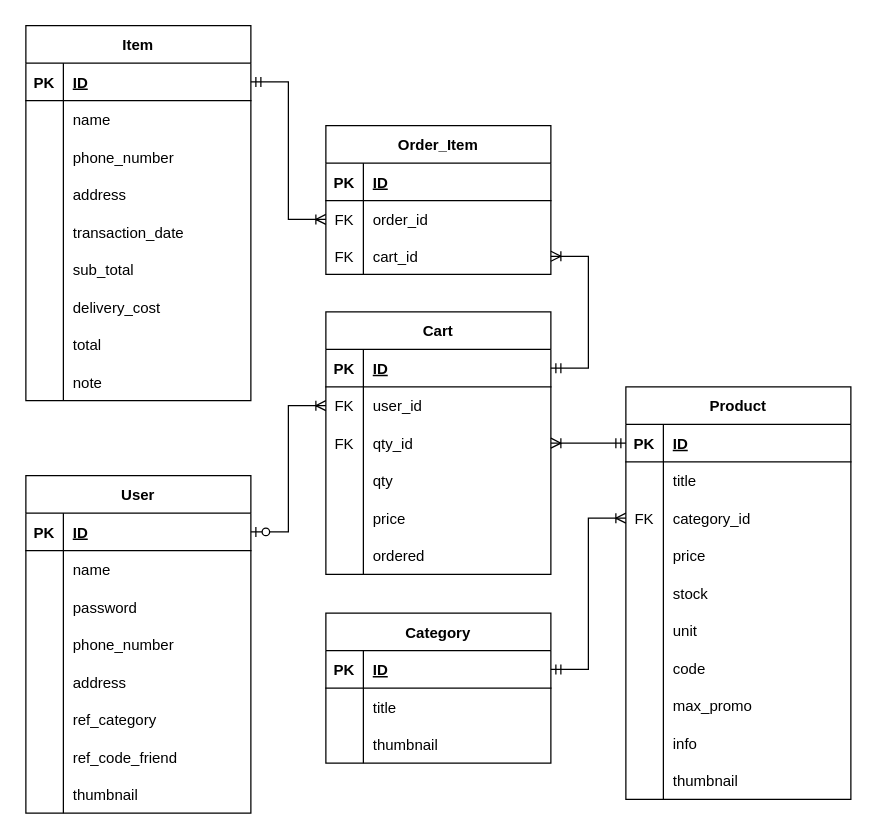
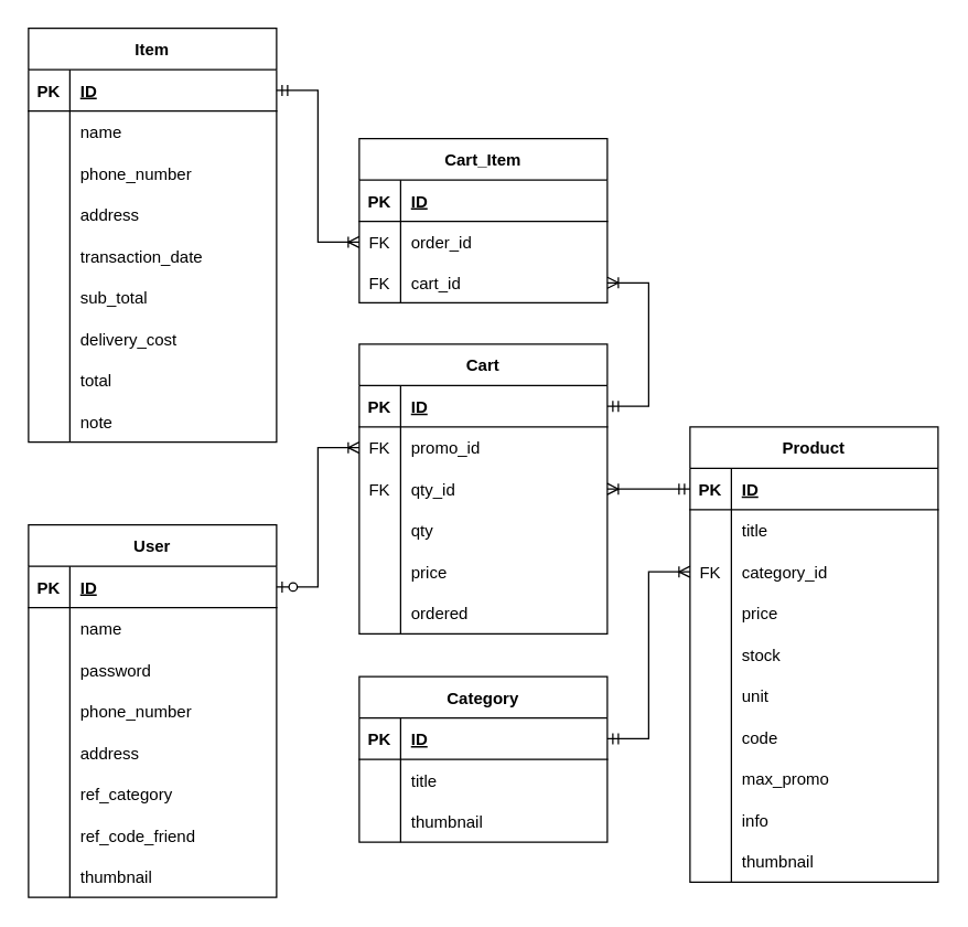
- <mxCell id="116" value="Order_Item" style="shape=table;startSize=30;container=1;collapsible=1;childLayout=tableLayout;fixedRows=1;rowLines=0;fontStyle=1;align=center;resizeLast=1;" parent="1" vertex="1"><mxGeometry x="260" y="100" width="180" height="119" as="geometry" /></mxCell>
+ <mxCell id="116" value="Cart_Item" style="shape=table;startSize=30;container=1;collapsible=1;childLayout=tableLayout;fixedRows=1;rowLines=0;fontStyle=1;align=center;resizeLast=1;" parent="1" vertex="1"><mxGeometry x="260" y="100" width="180" height="119" as="geometry" /></mxCell>
- <mxCell id="64" value="user_id" style="shape=partialRectangle;connectable=0;fillColor=none;top=0;left=0;bottom=0;right=0;align=left;spacingLeft=6;overflow=hidden;" parent="62" vertex="1"><mxGeometry x="30" width="150" height="30" as="geometry"><mxRectangle width="150" height="30" as="alternateBounds" /></mxGeometry></mxCell>
+ <mxCell id="64" value="promo_id" style="shape=partialRectangle;connectable=0;fillColor=none;top=0;left=0;bottom=0;right=0;align=left;spacingLeft=6;overflow=hidden;" parent="62" vertex="1"><mxGeometry x="30" width="150" height="30" as="geometry"><mxRectangle width="150" height="30" as="alternateBounds" /></mxGeometry></mxCell>
